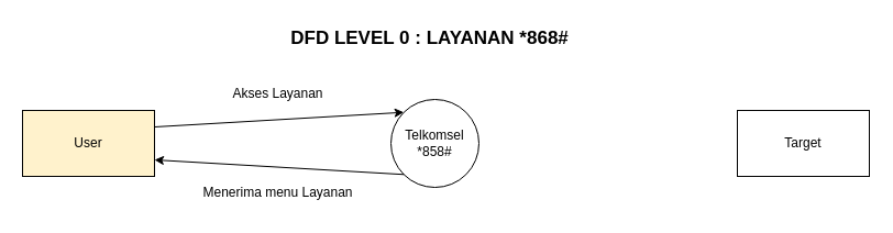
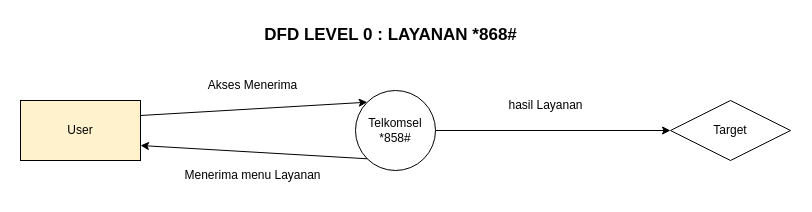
- <mxCell id="8" value="Akses Layanan" style="text;html=1;align=center;verticalAlign=middle;resizable=0;points=[];autosize=1;strokeColor=none;fillColor=none;" vertex="1" parent="1"><mxGeometry x="192" y="70" width="120" height="30" as="geometry" /></mxCell>
+ <mxCell id="8" value="Akses Menerima" style="text;html=1;align=center;verticalAlign=middle;resizable=0;points=[];autosize=1;strokeColor=none;fillColor=none;" vertex="1" parent="1"><mxGeometry x="192" y="70" width="120" height="30" as="geometry" /></mxCell>
+ <mxCell id="10" value="hasil Layanan" style="text;html=1;align=center;verticalAlign=middle;resizable=0;points=[];autosize=1;strokeColor=none;fillColor=none;" vertex="1" parent="1"><mxGeometry x="490" y="90" width="110" height="30" as="geometry" /></mxCell>
+ <mxCell id="6" value="" style="endArrow=classic;html=1;rounded=0;entryX=0;entryY=0.5;entryDx=0;entryDy=0;exitX=1;exitY=0.5;exitDx=0;exitDy=0;" edge="1" parent="1" source="2" target="4"><mxGeometry width="50" height="50" relative="1" as="geometry"><mxPoint x="435" y="180" as="sourcePoint" /><mxPoint x="505.711" y="130" as="targetPoint" /></mxGeometry></mxCell>
- <mxCell id="4" value="Target" style="rounded=0;whiteSpace=wrap;html=1;" vertex="1" parent="1"><mxGeometry x="670" y="100" width="120" height="60" as="geometry" /></mxCell>
+ <mxCell id="4" value="Target" style="rhombus;whiteSpace=wrap;html=1;" vertex="1" parent="1"><mxGeometry x="670" y="100" width="120" height="60" as="geometry" /></mxCell>
